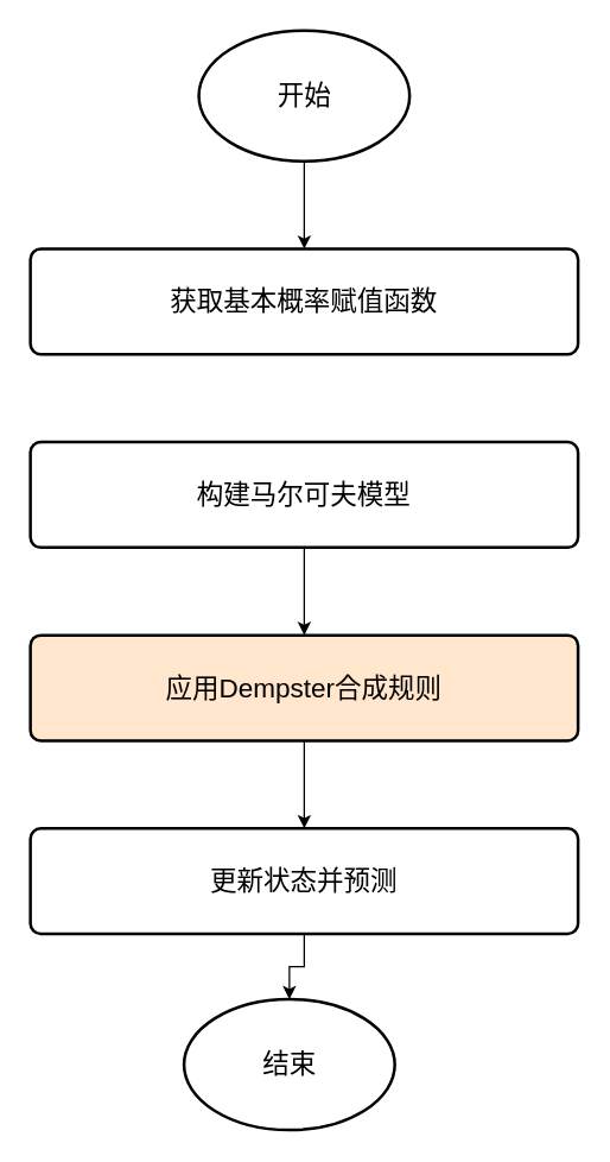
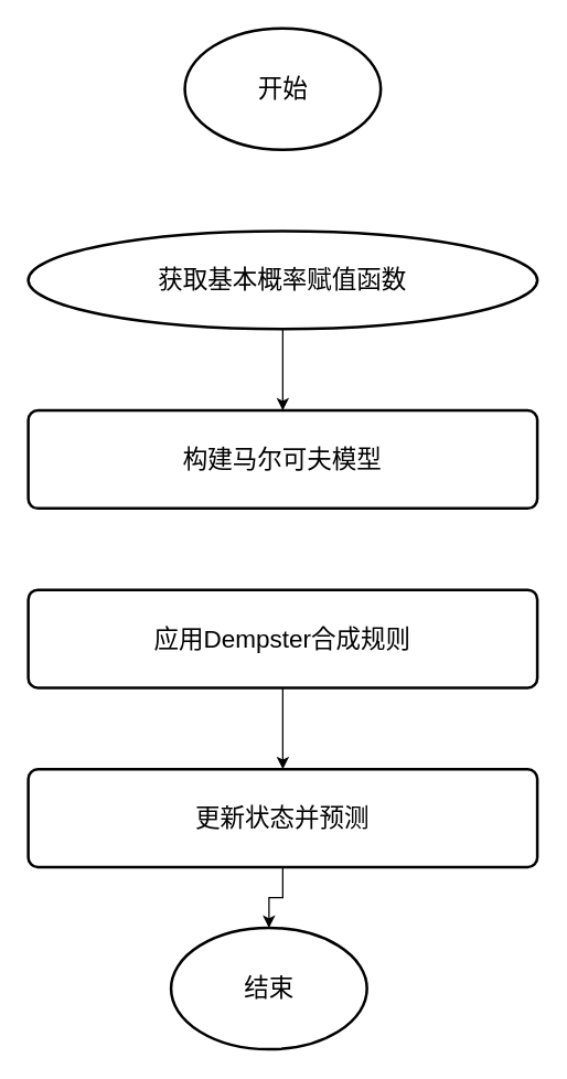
- <mxCell id="10" style="edgeStyle=orthogonalEdgeStyle;rounded=0;orthogonalLoop=1;jettySize=auto;html=1;exitX=0.5;exitY=1;exitDx=0;exitDy=0;exitPerimeter=0;entryX=0.5;entryY=0;entryDx=0;entryDy=0;" edge="1" parent="1" source="11" target="5"><mxGeometry relative="1" as="geometry" /></mxCell>
- <mxCell id="5" value="&lt;font style=&quot;font-size: 18px;&quot;&gt;获取基本概率赋值函数&lt;/font&gt;" style="rounded=1;whiteSpace=wrap;html=1;absoluteArcSize=1;arcSize=14;strokeWidth=2;" vertex="1" parent="1"><mxGeometry x="20" y="167" width="369" height="71" as="geometry" /></mxCell>
+ <mxCell id="5" value="&lt;font style=&quot;font-size: 18px;&quot;&gt;获取基本概率赋值函数&lt;/font&gt;" style="ellipse;whiteSpace=wrap;html=1;absoluteArcSize=1;arcSize=14;strokeWidth=2;" vertex="1" parent="1"><mxGeometry x="20" y="167" width="369" height="71" as="geometry" /></mxCell>
+ <mxCell id="4" style="edgeStyle=orthogonalEdgeStyle;rounded=0;orthogonalLoop=1;jettySize=auto;html=1;exitX=0.5;exitY=1;exitDx=0;exitDy=0;" edge="1" parent="1" source="5" target="3"><mxGeometry relative="1" as="geometry" /></mxCell>
- <mxCell id="2" style="edgeStyle=orthogonalEdgeStyle;rounded=0;orthogonalLoop=1;jettySize=auto;html=1;exitX=0.5;exitY=1;exitDx=0;exitDy=0;" edge="1" parent="1" source="3" target="7"><mxGeometry relative="1" as="geometry" /></mxCell>
- <mxCell id="7" value="&lt;font style=&quot;font-size: 18px;&quot;&gt;&lt;font style=&quot;font-size: 18px;&quot;&gt;应用&lt;/font&gt;Dempster&lt;span style=&quot;font-family: 黑体;&quot;&gt;合成规则&lt;/span&gt;&lt;/font&gt;" style="rounded=1;whiteSpace=wrap;html=1;absoluteArcSize=1;arcSize=14;strokeWidth=2;fillColor=#ffe6cc;" vertex="1" parent="1"><mxGeometry x="20" y="427" width="369" height="71" as="geometry" /></mxCell>
+ <mxCell id="7" value="&lt;font style=&quot;font-size: 18px;&quot;&gt;&lt;font style=&quot;font-size: 18px;&quot;&gt;应用&lt;/font&gt;Dempster&lt;span style=&quot;font-family: 黑体;&quot;&gt;合成规则&lt;/span&gt;&lt;/font&gt;" style="rounded=1;whiteSpace=wrap;html=1;absoluteArcSize=1;arcSize=14;strokeWidth=2;" vertex="1" parent="1"><mxGeometry x="20" y="427" width="369" height="71" as="geometry" /></mxCell>
